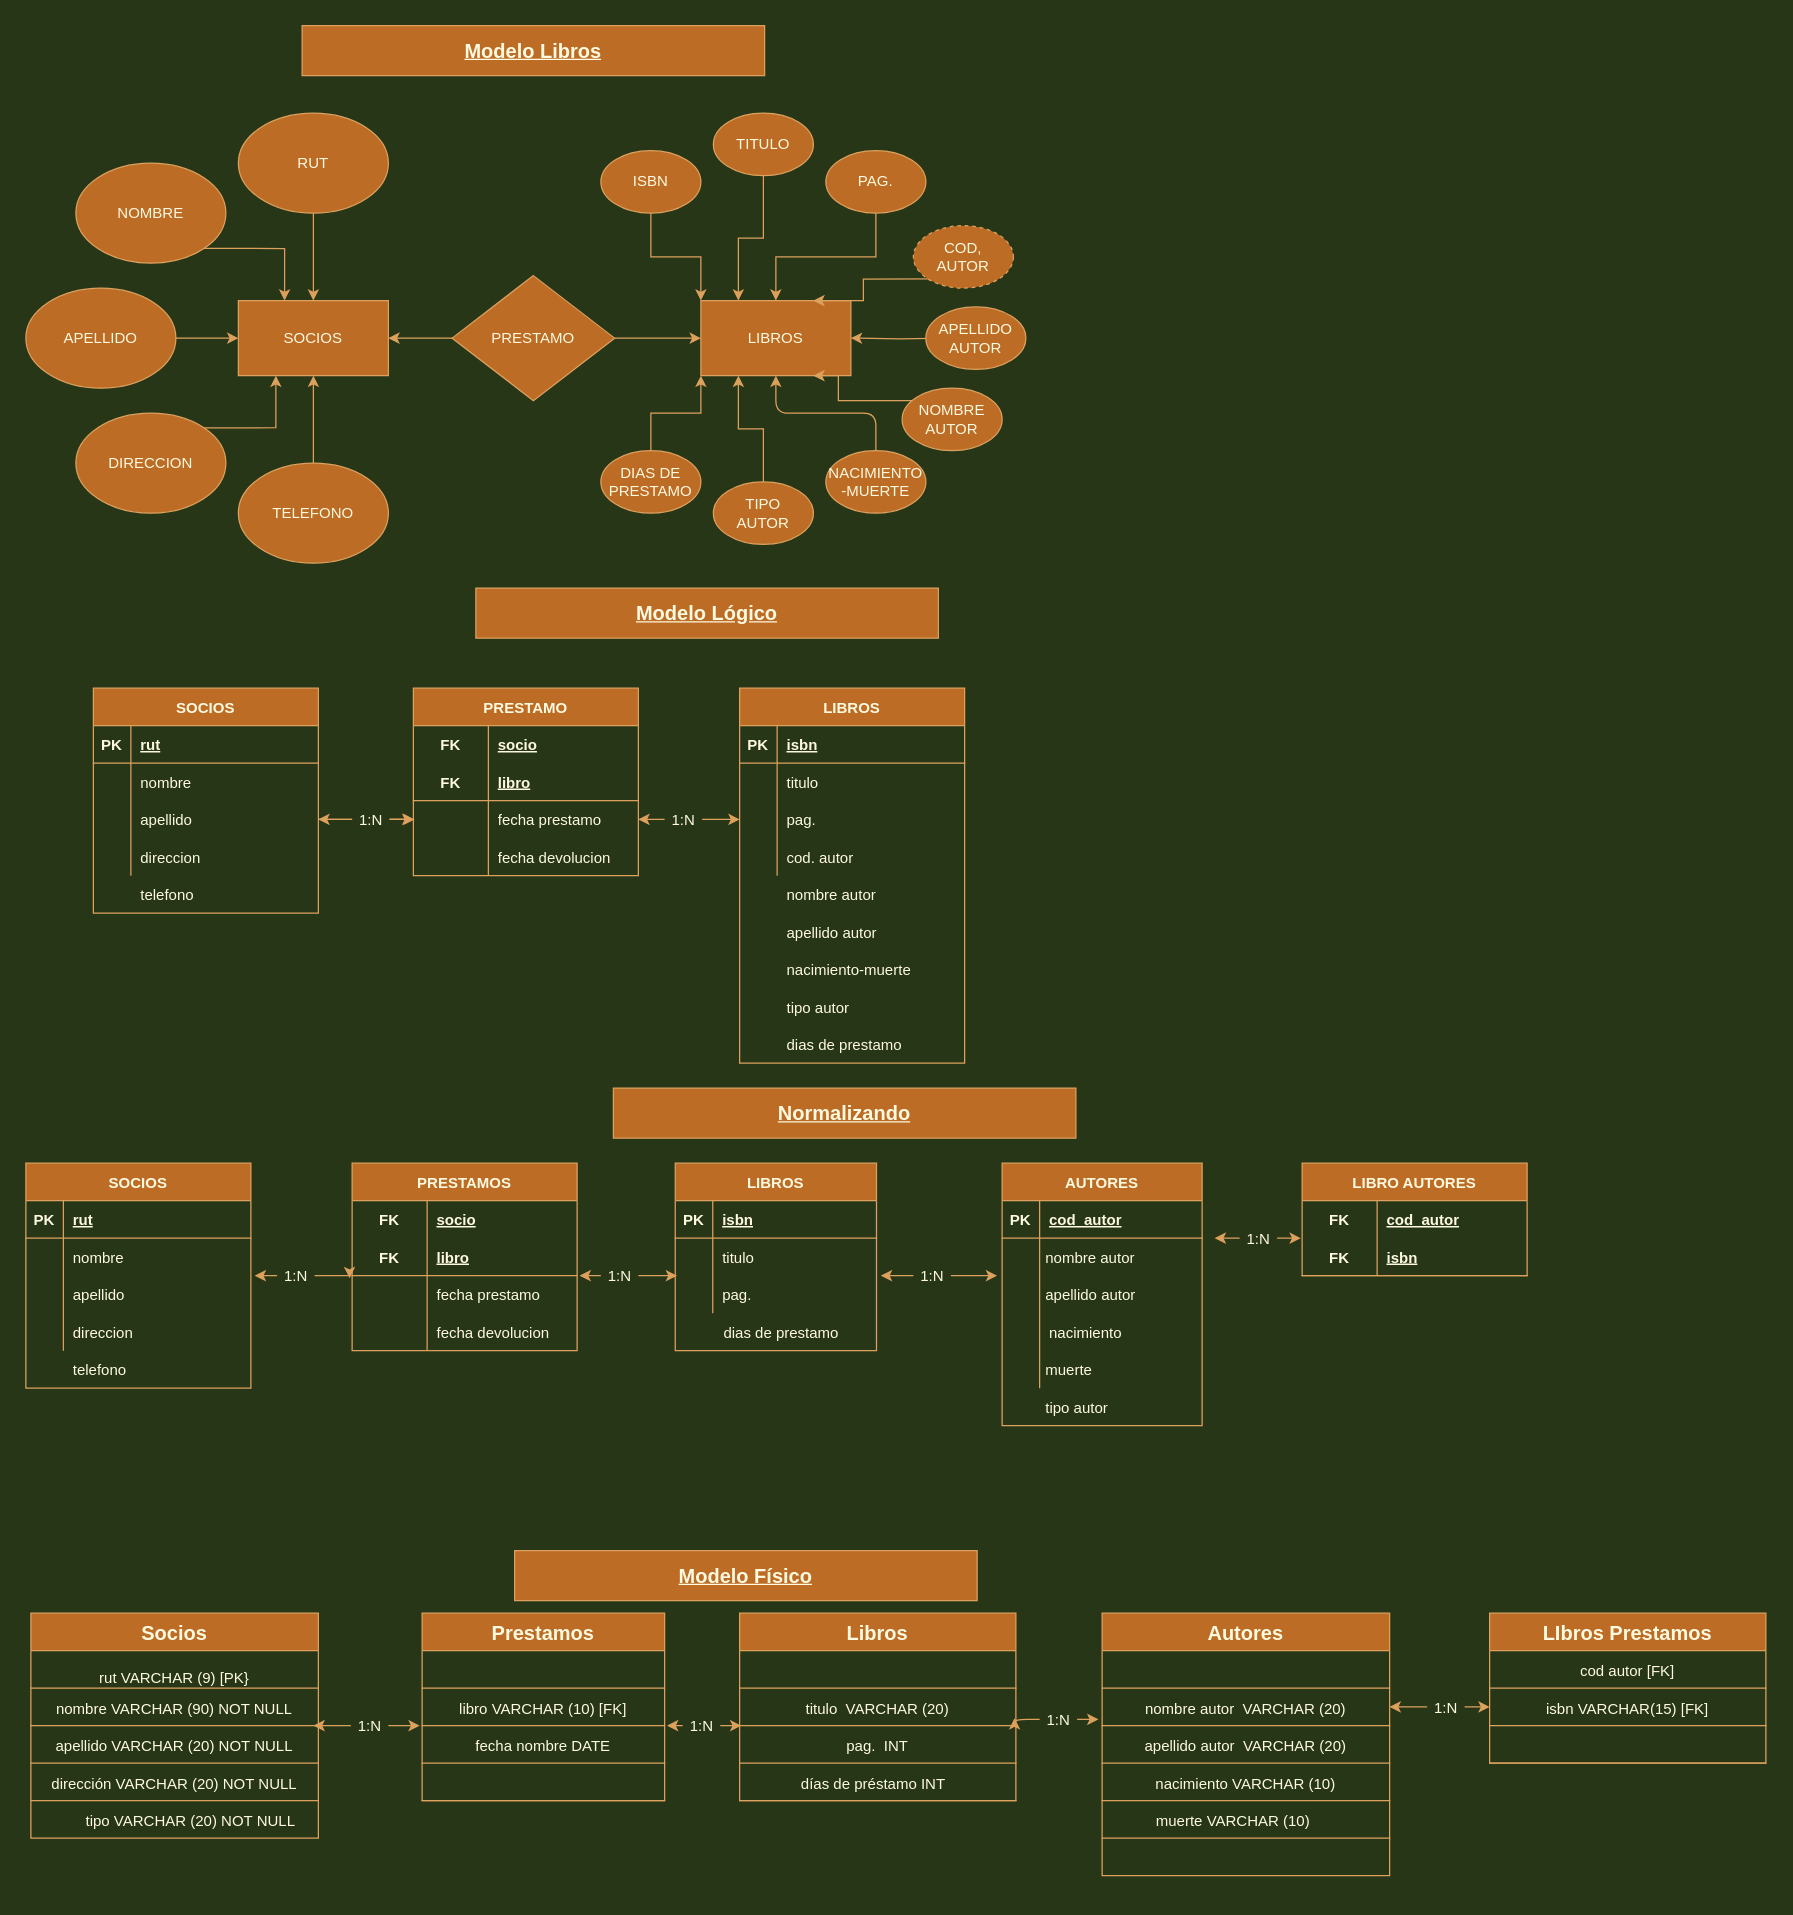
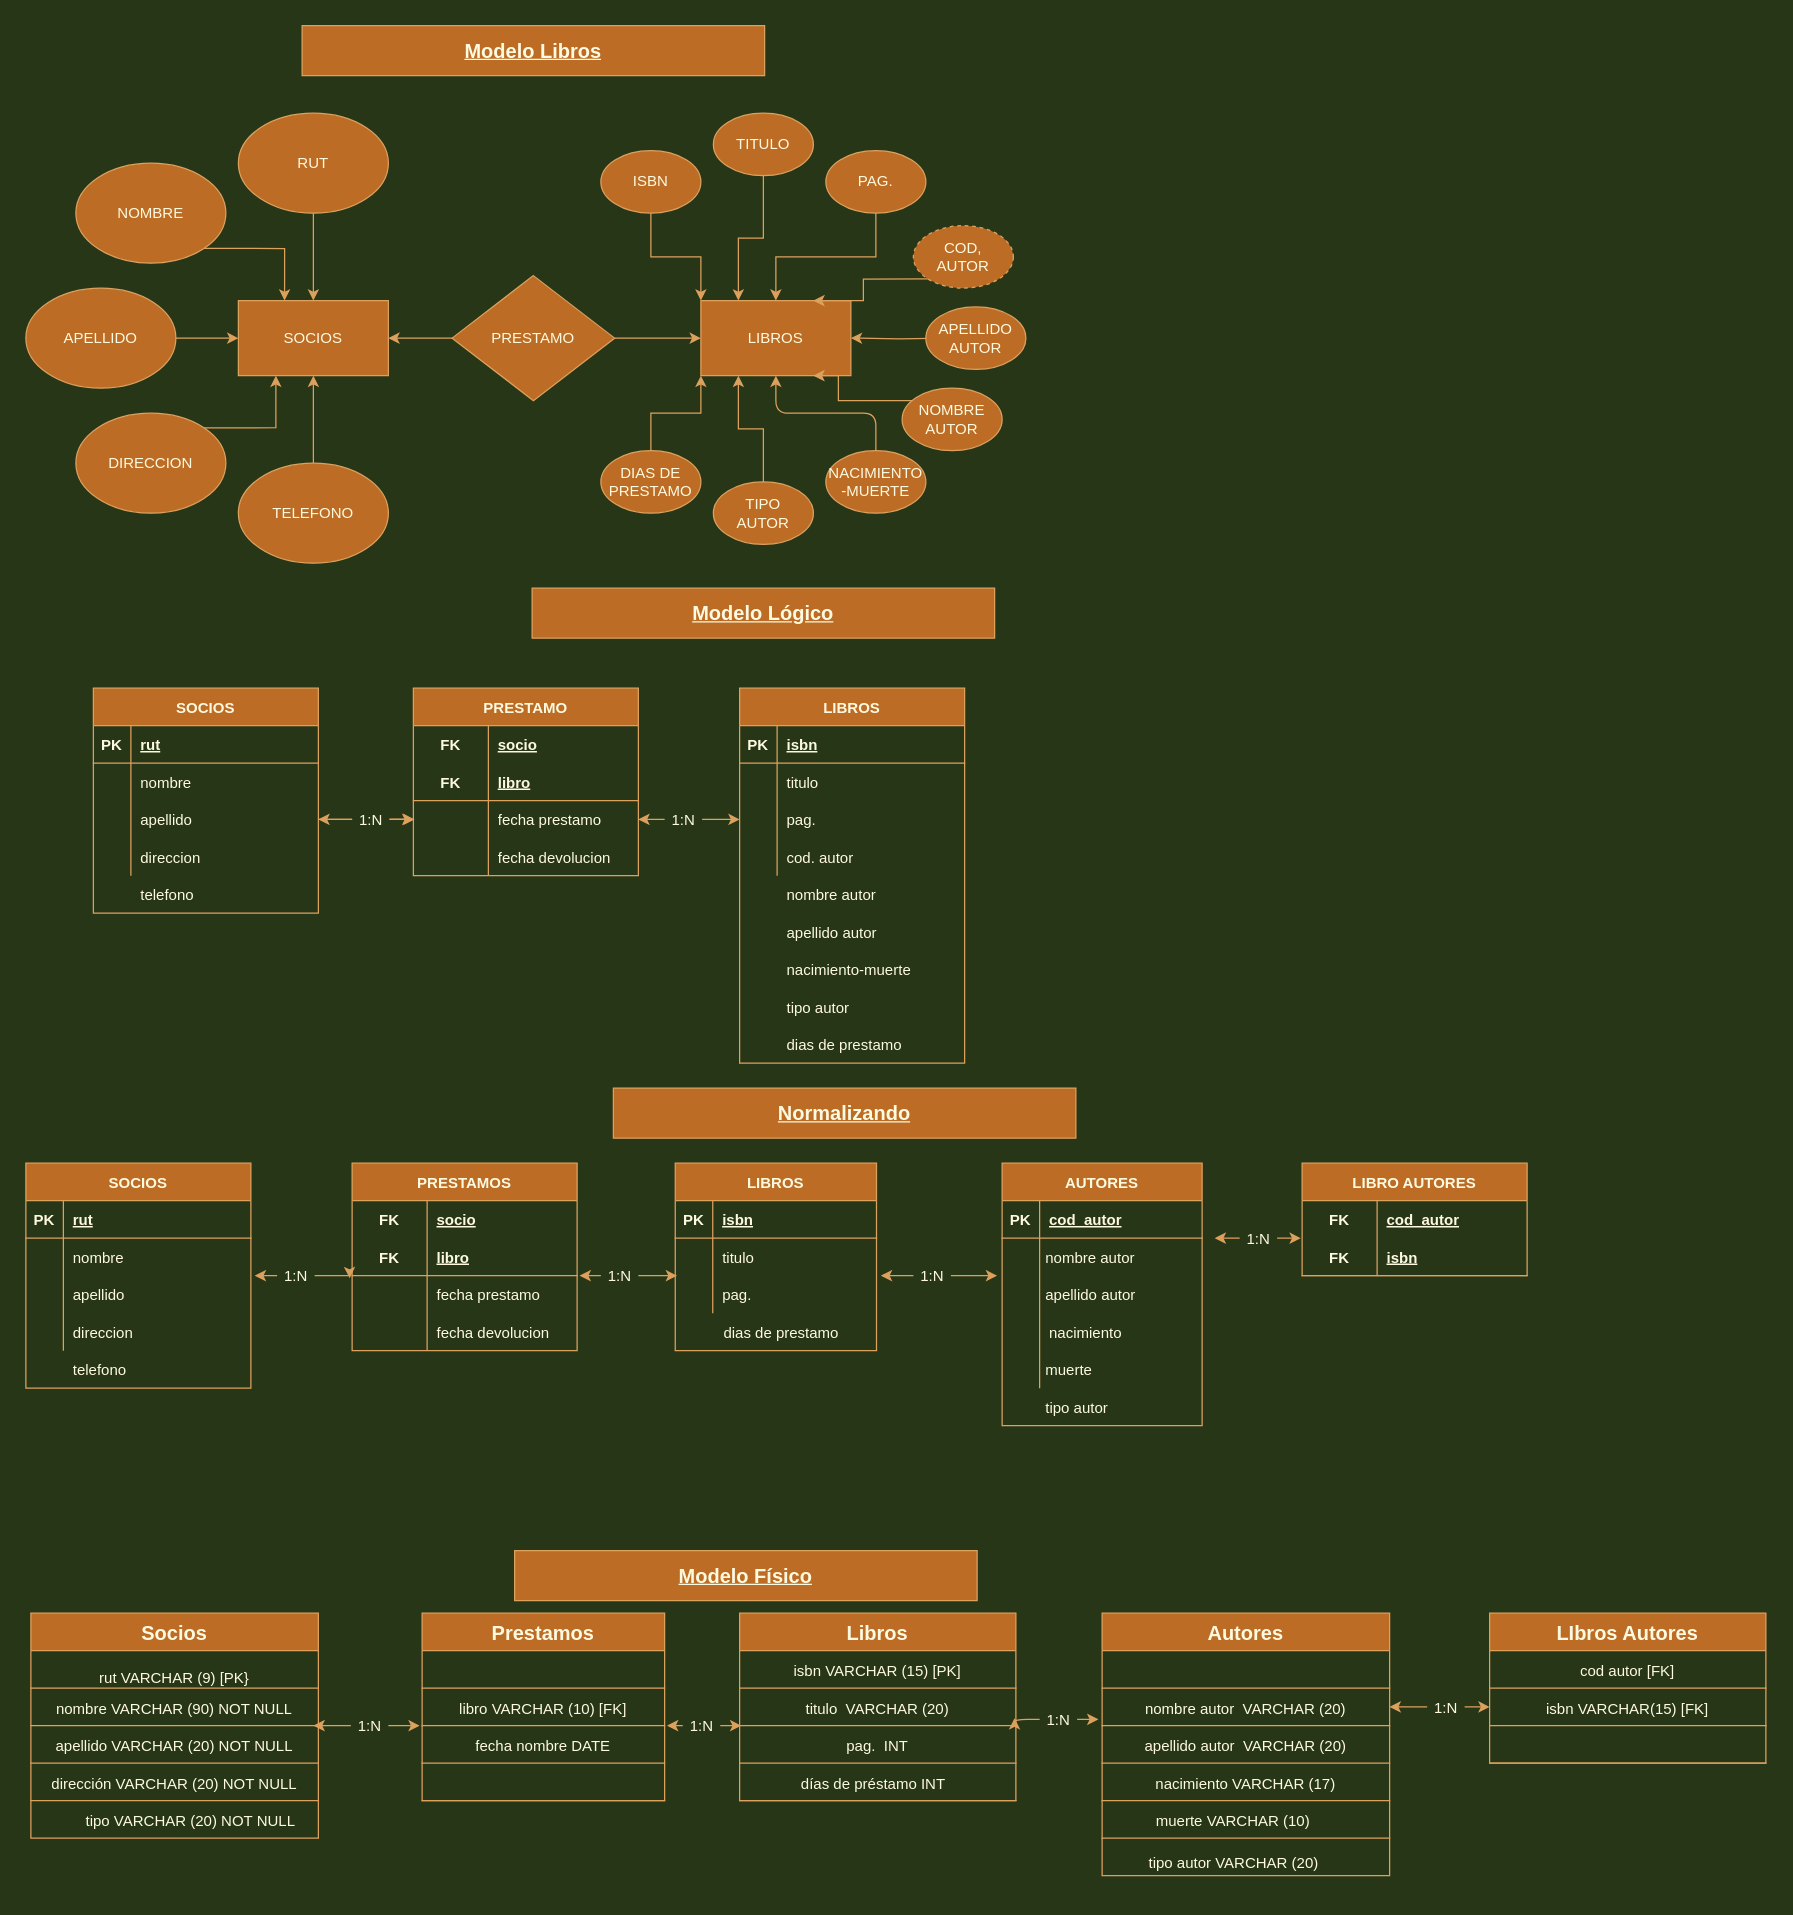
- <mxCell id="81" value="Modelo Lógico" style="text;html=1;strokeColor=#DDA15E;fillColor=#BC6C25;align=center;verticalAlign=middle;whiteSpace=wrap;rounded=0;fontSize=16;fontStyle=5;fontColor=#FEFAE0;" parent="1" vertex="1"><mxGeometry x="380" y="470" width="370" height="40" as="geometry" /></mxCell>
+ <mxCell id="81" value="Modelo Lógico" style="text;html=1;strokeColor=#DDA15E;fillColor=#BC6C25;align=center;verticalAlign=middle;whiteSpace=wrap;rounded=0;fontSize=16;fontStyle=5;fontColor=#FEFAE0;" parent="1" vertex="1"><mxGeometry x="425" y="470" width="370" height="40" as="geometry" /></mxCell>
- <mxCell id="219" value="LIbros Prestamos" style="shape=table;startSize=30;container=1;collapsible=0;childLayout=tableLayout;fixedRows=1;rowLines=0;fontStyle=1;align=center;pointerEvents=1;fontSize=16;fillColor=#BC6C25;strokeColor=#DDA15E;fontColor=#FEFAE0;" vertex="1" parent="1"><mxGeometry x="1191" y="1290" width="221" height="120" as="geometry" /></mxCell>
+ <mxCell id="219" value="LIbros Autores" style="shape=table;startSize=30;container=1;collapsible=0;childLayout=tableLayout;fixedRows=1;rowLines=0;fontStyle=1;align=center;pointerEvents=1;fontSize=16;fillColor=#BC6C25;strokeColor=#DDA15E;fontColor=#FEFAE0;" vertex="1" parent="1"><mxGeometry x="1191" y="1290" width="221" height="120" as="geometry" /></mxCell>
+ <mxCell id="102" value="&lt;span style=&quot;font-size: 12px ; text-align: left&quot;&gt;isbn VARCHAR (15) [PK]&lt;/span&gt;" style="shape=partialRectangle;html=1;whiteSpace=wrap;connectable=0;fillColor=none;top=0;left=0;bottom=0;right=0;overflow=hidden;pointerEvents=1;fontSize=16;strokeColor=#DDA15E;fontColor=#FEFAE0;" parent="101" vertex="1"><mxGeometry width="221" height="30" as="geometry"><mxRectangle width="221" height="30" as="alternateBounds" /></mxGeometry></mxCell>
- <mxCell id="211" value="&lt;span style=&quot;font-size: 12px&quot;&gt;nacimiento VARCHAR (10)&lt;/span&gt;" style="shape=partialRectangle;html=1;whiteSpace=wrap;connectable=0;fillColor=none;top=0;left=0;bottom=0;right=0;overflow=hidden;pointerEvents=1;fontSize=16;strokeColor=#DDA15E;fontColor=#FEFAE0;" vertex="1" parent="210"><mxGeometry width="230" height="30" as="geometry"><mxRectangle width="230" height="30" as="alternateBounds" /></mxGeometry></mxCell>
+ <mxCell id="211" value="&lt;span style=&quot;font-size: 12px&quot;&gt;nacimiento VARCHAR (17)&lt;/span&gt;" style="shape=partialRectangle;html=1;whiteSpace=wrap;connectable=0;fillColor=none;top=0;left=0;bottom=0;right=0;overflow=hidden;pointerEvents=1;fontSize=16;strokeColor=#DDA15E;fontColor=#FEFAE0;" vertex="1" parent="210"><mxGeometry width="230" height="30" as="geometry"><mxRectangle width="230" height="30" as="alternateBounds" /></mxGeometry></mxCell>
+ <mxCell id="215" value="tipo autor VARCHAR (20)" style="text;html=1;align=center;verticalAlign=middle;resizable=0;points=[];autosize=1;strokeColor=none;fillColor=none;fontColor=#FEFAE0;" vertex="1" parent="1"><mxGeometry x="911" y="1480" width="150" height="20" as="geometry" /></mxCell>
